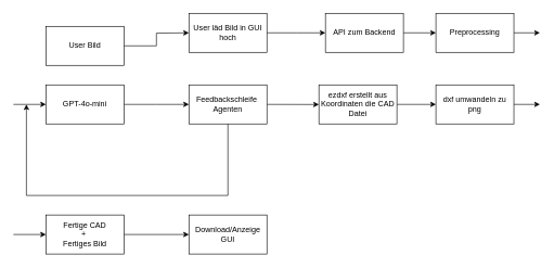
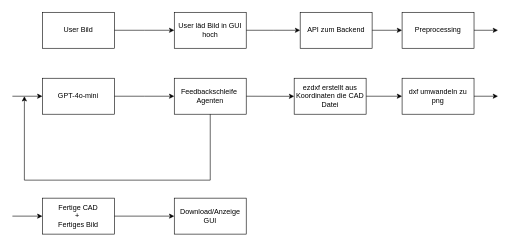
- <mxCell id="3" value="User Bild" style="rounded=0;whiteSpace=wrap;html=1;" parent="1" vertex="1"><mxGeometry x="70" y="40" width="120" height="60" as="geometry" /></mxCell>
+ <mxCell id="3" value="User Bild" style="rounded=0;whiteSpace=wrap;html=1;" parent="1" vertex="1"><mxGeometry x="70" y="20" width="120" height="60" as="geometry" /></mxCell>
